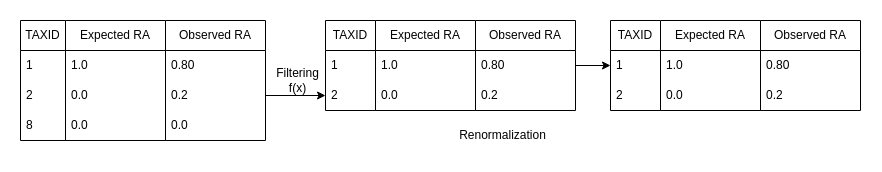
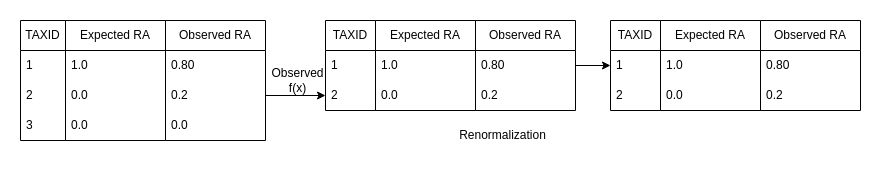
- <mxCell id="24" value="Filtering f(x)" style="text;html=1;strokeColor=none;fillColor=none;align=center;verticalAlign=middle;whiteSpace=wrap;rounded=0;" parent="1" vertex="1"><mxGeometry x="265" y="65" width="65" height="30" as="geometry" /></mxCell>
+ <mxCell id="24" value="Observed f(x)" style="text;html=1;strokeColor=none;fillColor=none;align=center;verticalAlign=middle;whiteSpace=wrap;rounded=0;" parent="1" vertex="1"><mxGeometry x="265" y="65" width="65" height="30" as="geometry" /></mxCell>
- <mxCell id="13" value="8" style="text;strokeColor=none;fillColor=none;align=left;verticalAlign=middle;spacingLeft=4;spacingRight=4;overflow=hidden;points=[[0,0.5],[1,0.5]];portConstraint=eastwest;rotatable=0;whiteSpace=wrap;html=1;" parent="10" vertex="1"><mxGeometry y="90" width="45" height="30" as="geometry" /></mxCell>
+ <mxCell id="13" value="3" style="text;strokeColor=none;fillColor=none;align=left;verticalAlign=middle;spacingLeft=4;spacingRight=4;overflow=hidden;points=[[0,0.5],[1,0.5]];portConstraint=eastwest;rotatable=0;whiteSpace=wrap;html=1;" parent="10" vertex="1"><mxGeometry y="90" width="45" height="30" as="geometry" /></mxCell>
